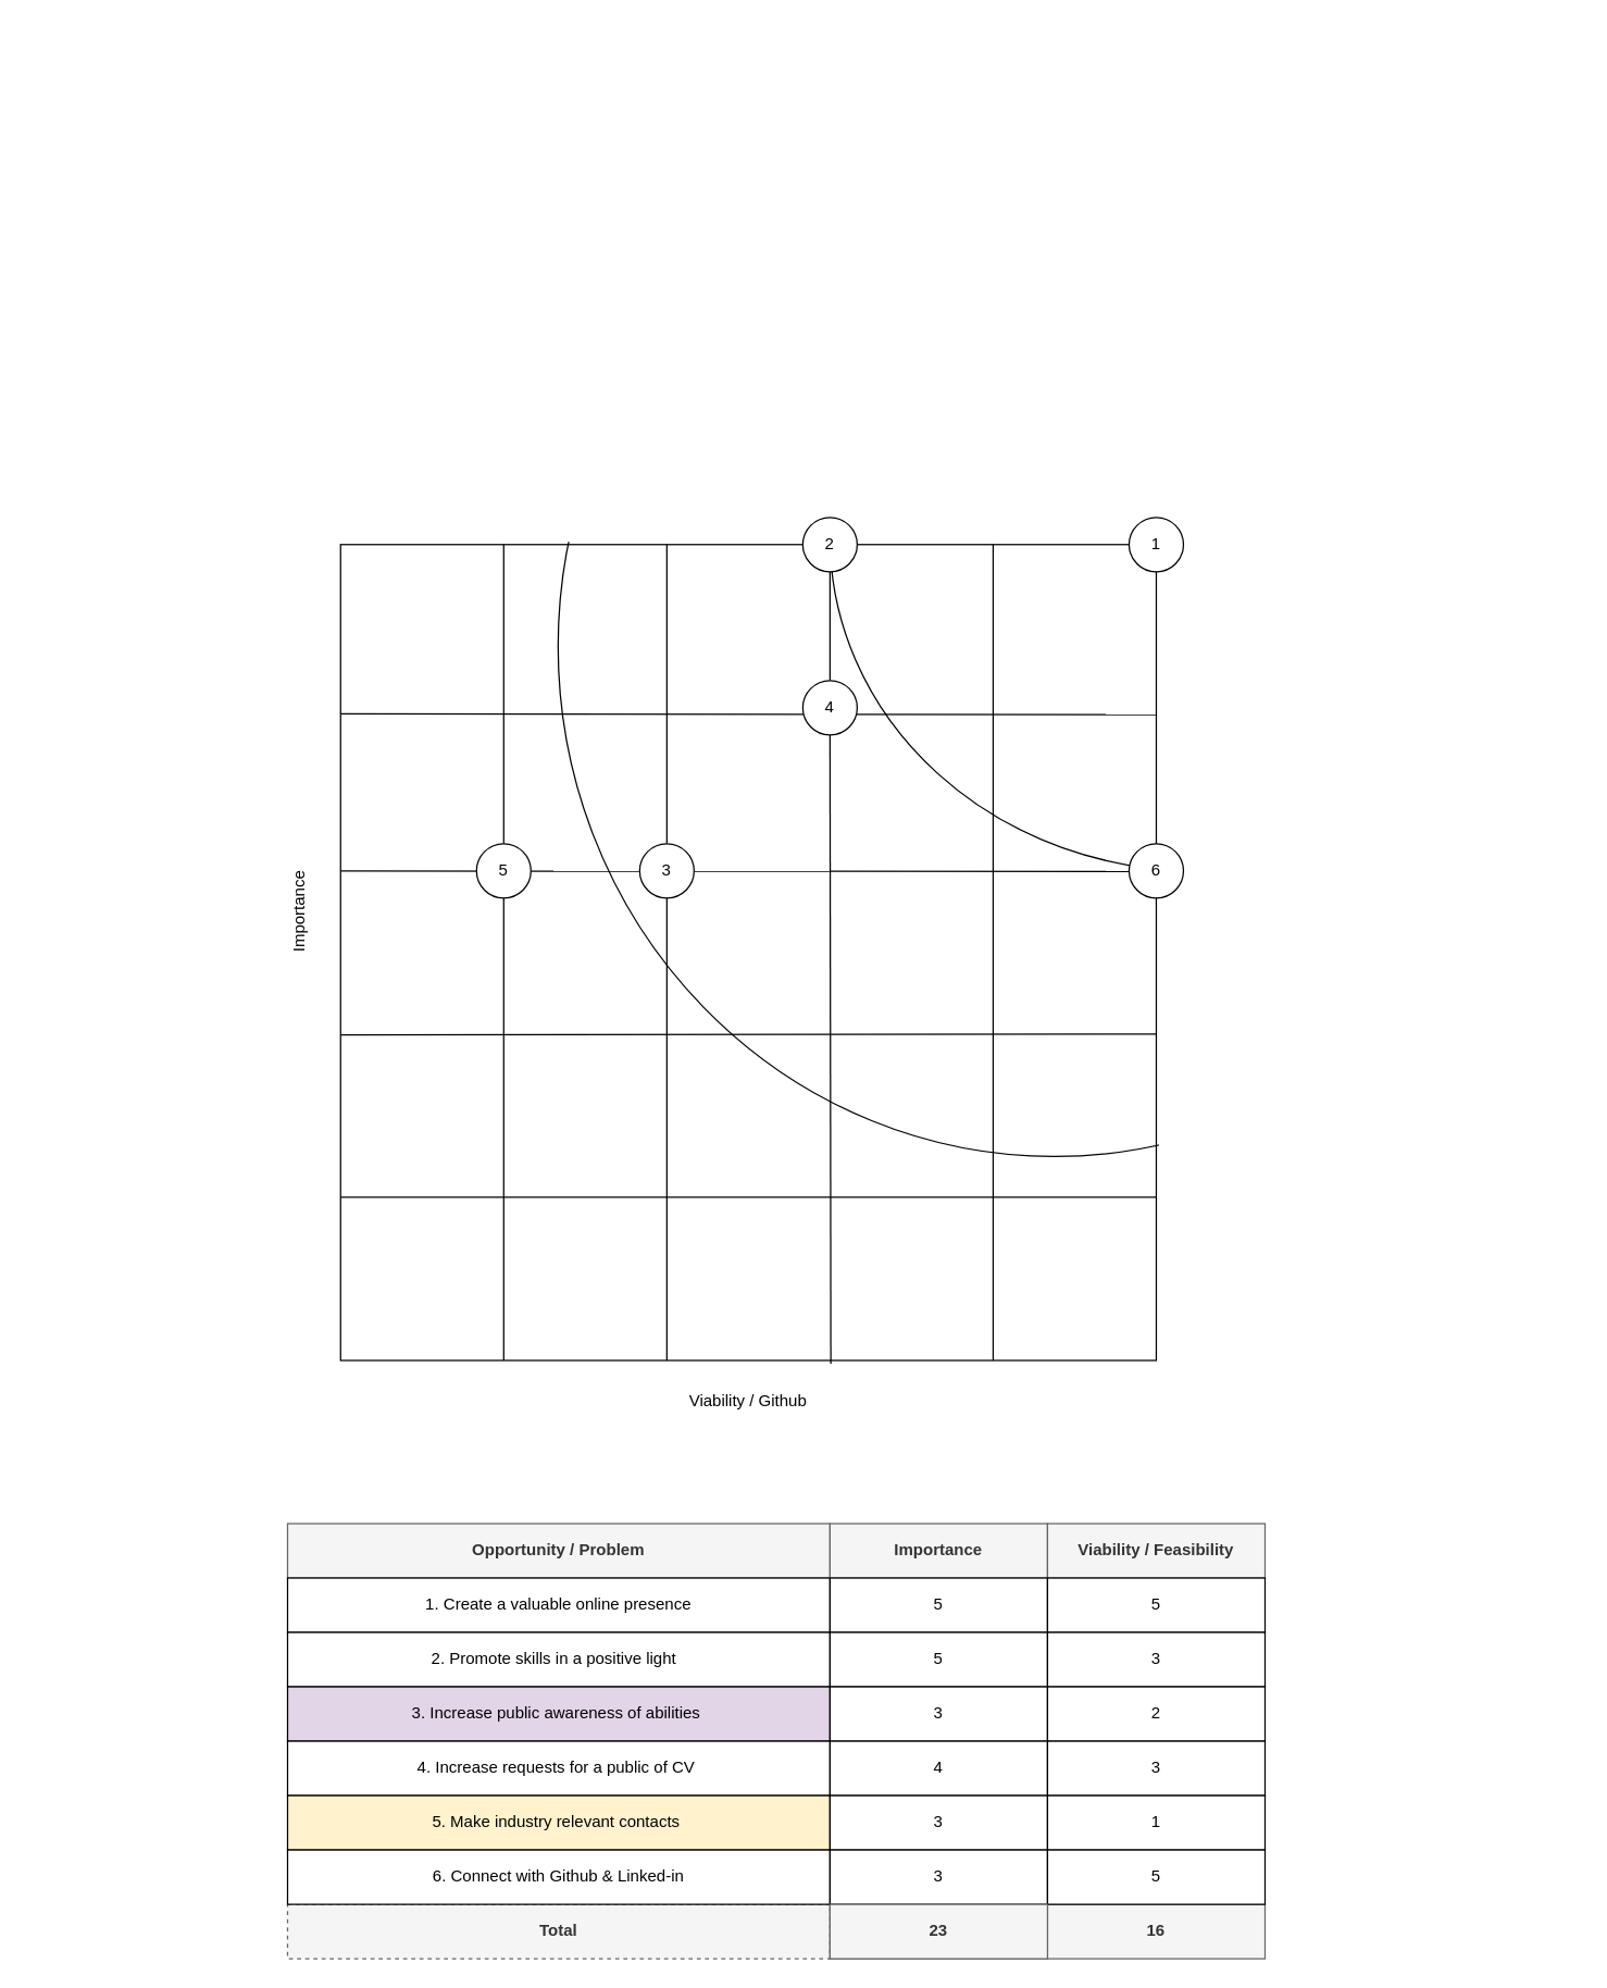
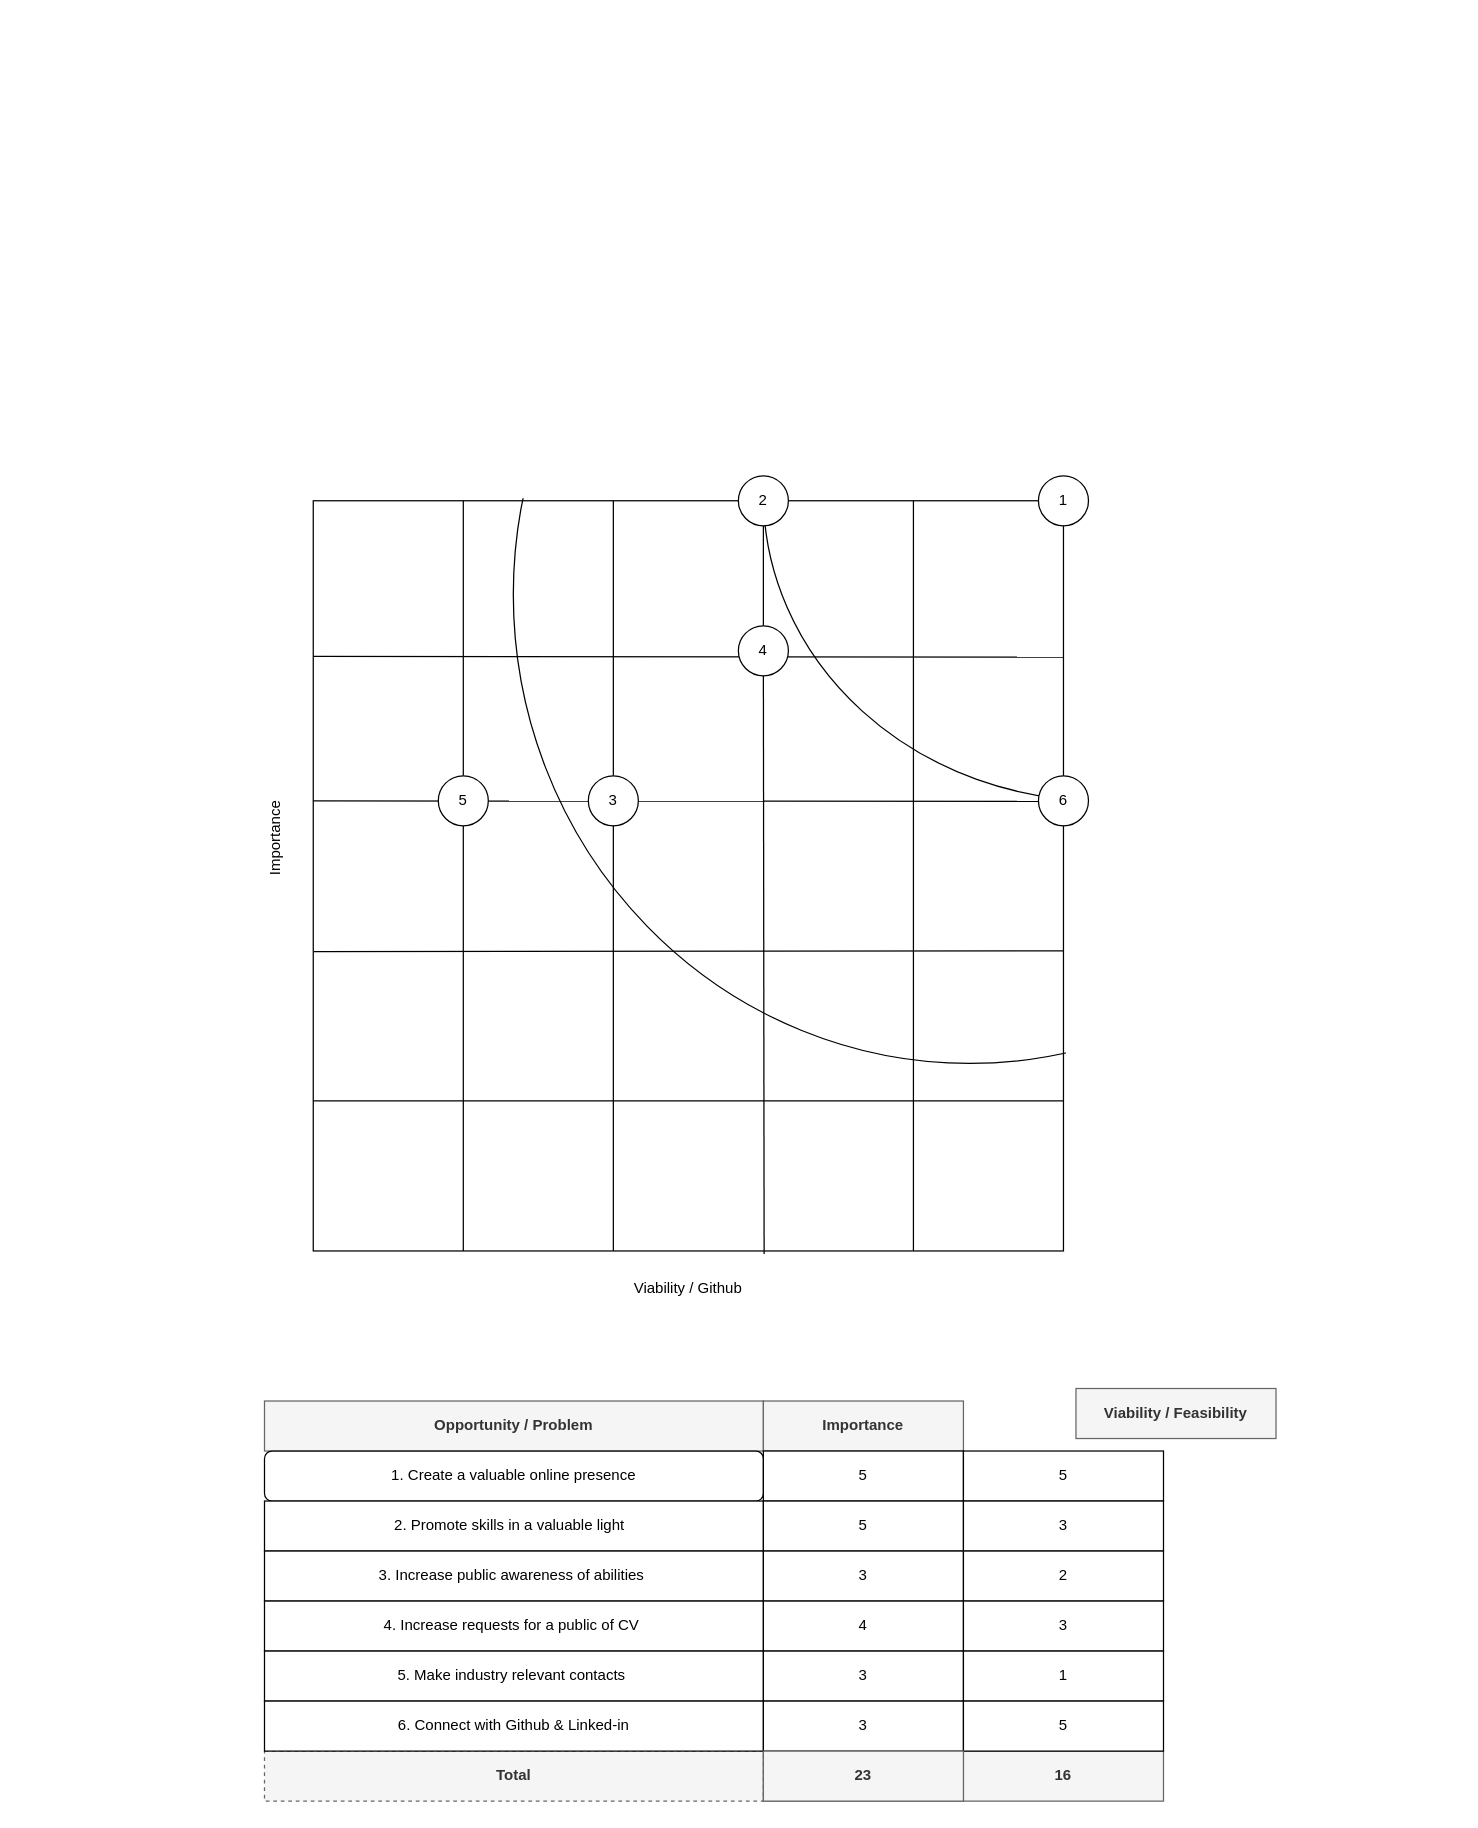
- <mxCell id="17" value="&lt;b&gt;Viability / Feasibility&lt;/b&gt;" style="rounded=0;whiteSpace=wrap;html=1;fillColor=#f5f5f5;strokeColor=#666666;fontColor=#333333;" parent="1" vertex="1"><mxGeometry x="770" y="1120" width="160" height="40" as="geometry" /></mxCell>
+ <mxCell id="17" value="&lt;b&gt;Viability / Feasibility&lt;/b&gt;" style="rounded=0;whiteSpace=wrap;html=1;fillColor=#f5f5f5;strokeColor=#666666;fontColor=#333333;" parent="1" vertex="1"><mxGeometry x="860" y="1110" width="160" height="40" as="geometry" /></mxCell>
- <mxCell id="10" value="1. Create a valuable online presence" style="rounded=0;whiteSpace=wrap;html=1;align=center;" parent="1" vertex="1"><mxGeometry x="211" y="1160" width="399" height="40" as="geometry" /></mxCell>
+ <mxCell id="10" value="1. Create a valuable online presence" style="whiteSpace=wrap;html=1;align=center;rounded=1;" parent="1" vertex="1"><mxGeometry x="211" y="1160" width="399" height="40" as="geometry" /></mxCell>
- <mxCell id="11" value="2. Promote skills in a positive light&amp;nbsp;&amp;nbsp;" style="rounded=0;whiteSpace=wrap;html=1;" parent="1" vertex="1"><mxGeometry x="211" y="1200" width="399" height="40" as="geometry" /></mxCell>
+ <mxCell id="11" value="2. Promote skills in a valuable light&amp;nbsp;&amp;nbsp;" style="rounded=0;whiteSpace=wrap;html=1;" parent="1" vertex="1"><mxGeometry x="211" y="1200" width="399" height="40" as="geometry" /></mxCell>
- <mxCell id="12" value="3. Increase public awareness of abilities&amp;nbsp;" style="rounded=0;whiteSpace=wrap;html=1;fillColor=#e1d5e7;" parent="1" vertex="1"><mxGeometry x="211" y="1240" width="399" height="40" as="geometry" /></mxCell>
+ <mxCell id="12" value="3. Increase public awareness of abilities&amp;nbsp;" style="rounded=0;whiteSpace=wrap;html=1;" parent="1" vertex="1"><mxGeometry x="211" y="1240" width="399" height="40" as="geometry" /></mxCell>
- <mxCell id="14" value="5. Make industry relevant contacts&amp;nbsp;" style="rounded=0;whiteSpace=wrap;html=1;fillColor=#fff2cc;" parent="1" vertex="1"><mxGeometry x="211" y="1320" width="399" height="40" as="geometry" /></mxCell>
+ <mxCell id="14" value="5. Make industry relevant contacts&amp;nbsp;" style="rounded=0;whiteSpace=wrap;html=1;" parent="1" vertex="1"><mxGeometry x="211" y="1320" width="399" height="40" as="geometry" /></mxCell>
